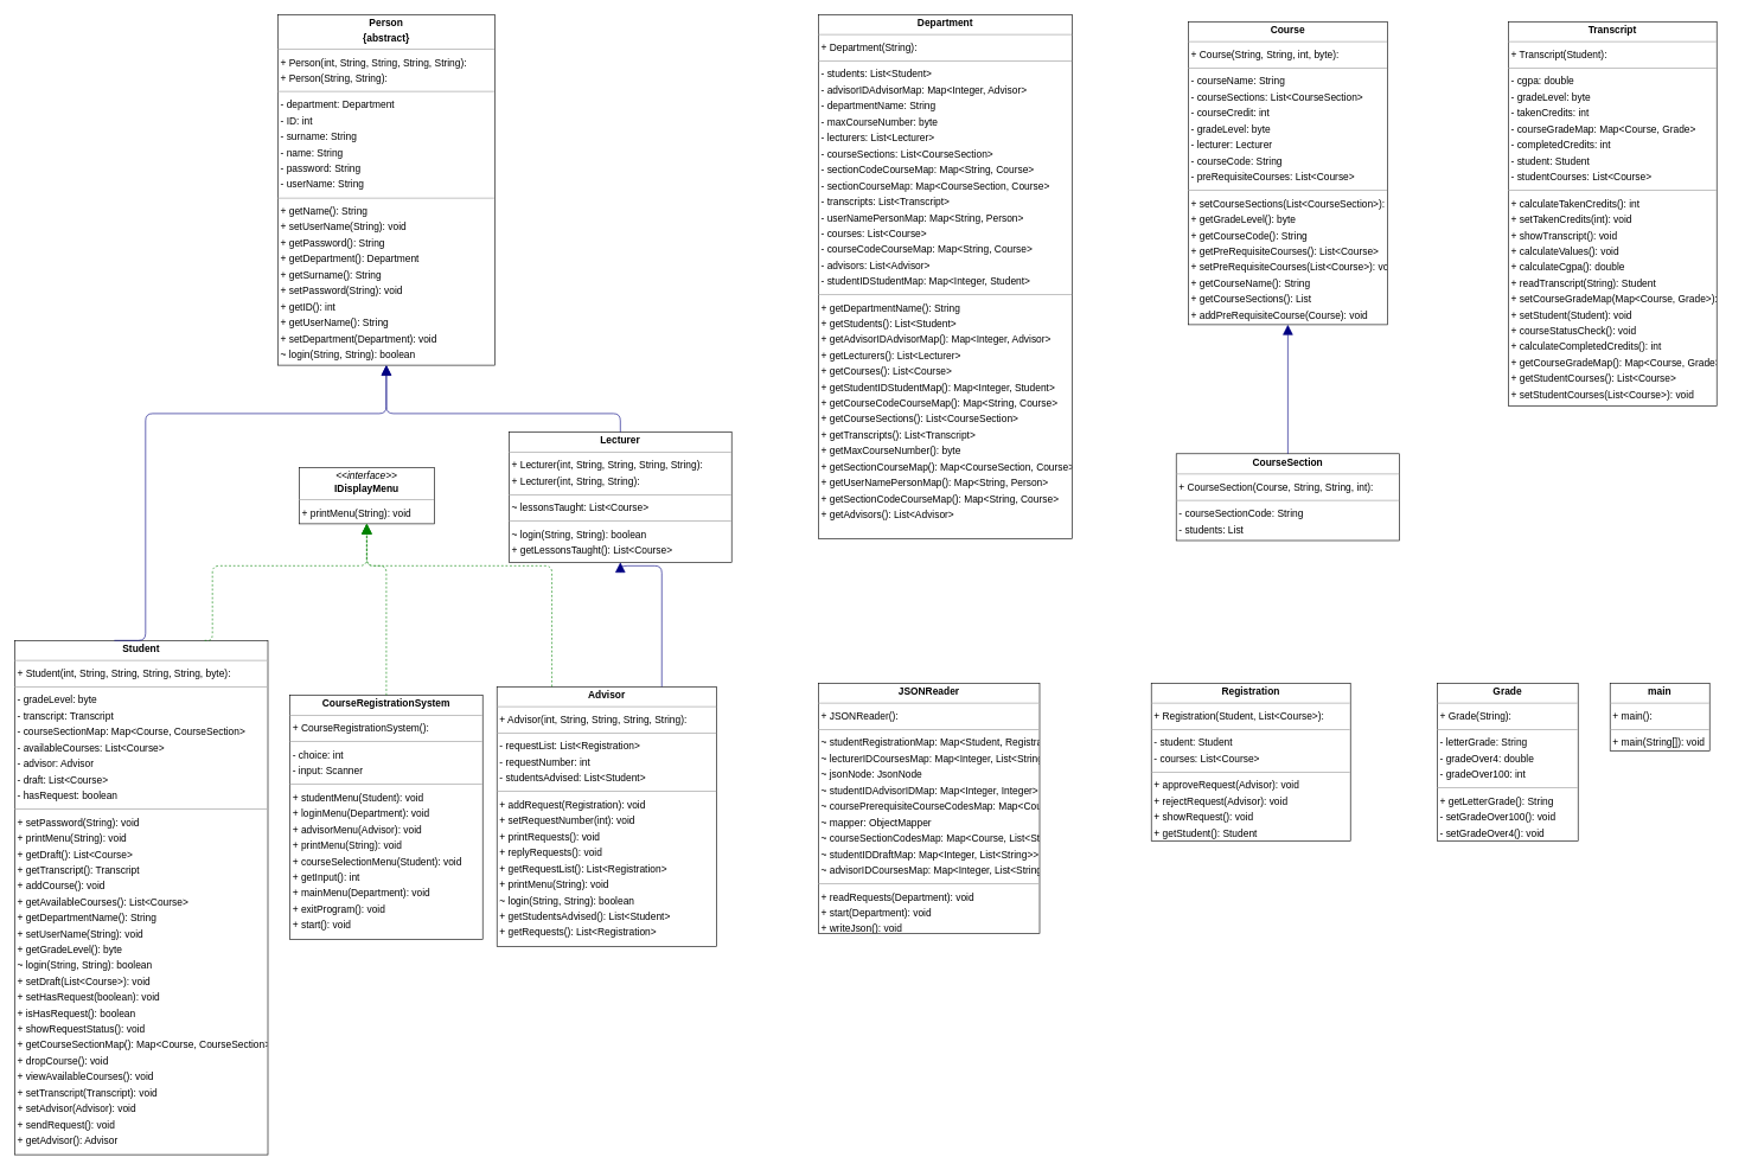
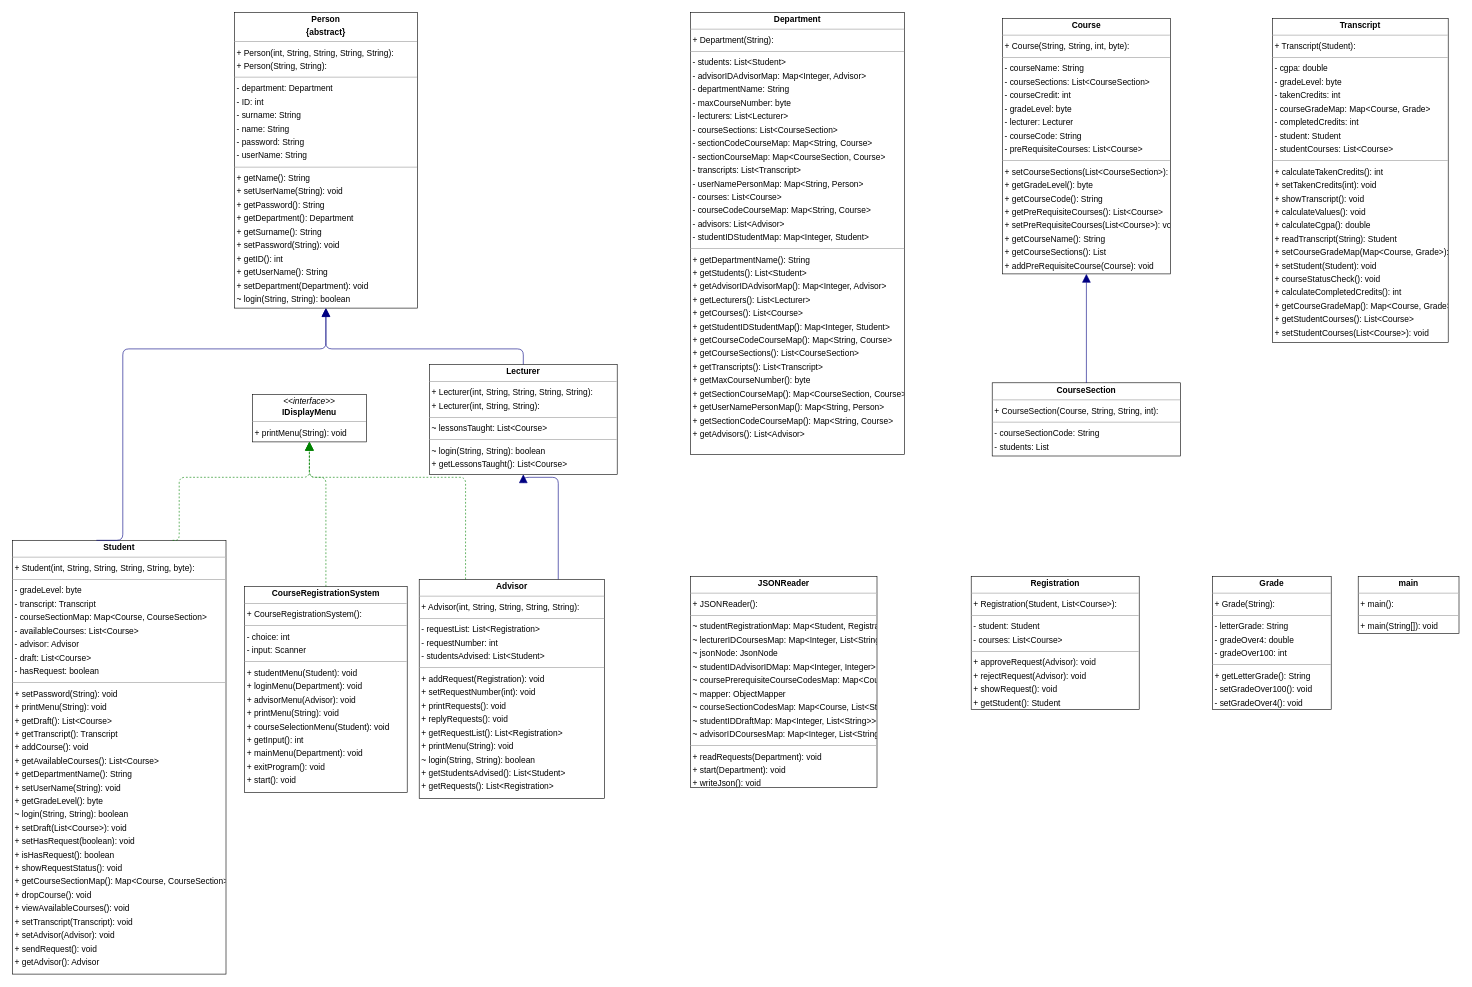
- <mxCell id="15" value="&lt;p style=&quot;margin:0px;margin-top:4px;text-align:center;&quot;&gt;&lt;b&gt;main&lt;/b&gt;&lt;/p&gt;&lt;hr size=&quot;1&quot;/&gt;&lt;p style=&quot;margin:0 0 0 4px;line-height:1.6;&quot;&gt;+ main(): &lt;/p&gt;&lt;hr size=&quot;1&quot;/&gt;&lt;p style=&quot;margin:0 0 0 4px;line-height:1.6;&quot;&gt;+ main(String[]): void&lt;/p&gt;" style="verticalAlign=top;align=left;overflow=fill;fontSize=14;fontFamily=Helvetica;html=1;rounded=0;shadow=0;comic=0;labelBackgroundColor=none;strokeWidth=1;" parent="1" vertex="1"><mxGeometry x="2263" y="960" width="140" height="95" as="geometry" /></mxCell>
+ <mxCell id="15" value="&lt;p style=&quot;margin:0px;margin-top:4px;text-align:center;&quot;&gt;&lt;b&gt;main&lt;/b&gt;&lt;/p&gt;&lt;hr size=&quot;1&quot;/&gt;&lt;p style=&quot;margin:0 0 0 4px;line-height:1.6;&quot;&gt;+ main(): &lt;/p&gt;&lt;hr size=&quot;1&quot;/&gt;&lt;p style=&quot;margin:0 0 0 4px;line-height:1.6;&quot;&gt;+ main(String[]): void&lt;/p&gt;" style="verticalAlign=top;align=left;overflow=fill;fontSize=14;fontFamily=Helvetica;html=1;rounded=0;shadow=0;comic=0;labelBackgroundColor=none;strokeWidth=1;" parent="1" vertex="1"><mxGeometry x="2263" y="960" width="168" height="95" as="geometry" /></mxCell>
